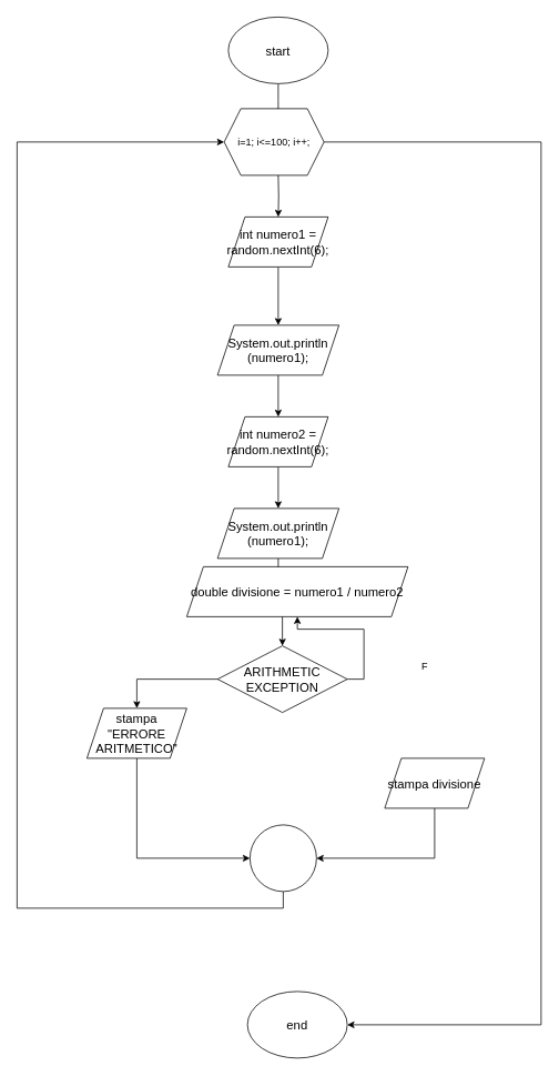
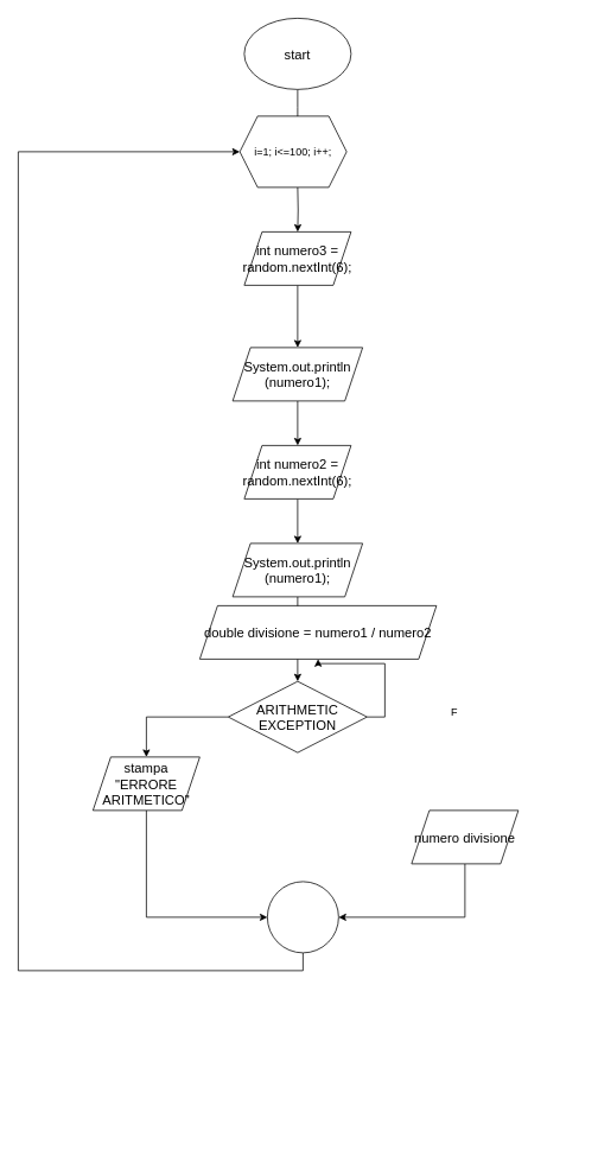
- <mxCell id="6" value="int numero1 = random.nextInt(6);" style="shape=parallelogram;perimeter=parallelogramPerimeter;whiteSpace=wrap;html=1;fixedSize=1;fontSize=15;" vertex="1" parent="1"><mxGeometry x="274" y="260" width="120" height="60" as="geometry" /></mxCell>
+ <mxCell id="6" value="int numero3 = random.nextInt(6);" style="shape=parallelogram;perimeter=parallelogramPerimeter;whiteSpace=wrap;html=1;fixedSize=1;fontSize=15;" vertex="1" parent="1"><mxGeometry x="274" y="260" width="120" height="60" as="geometry" /></mxCell>
- <mxCell id="15" value="ARITHMETIC EXCEPTION" style="rhombus;whiteSpace=wrap;html=1;fontSize=15;" vertex="1" parent="1"><mxGeometry x="261" y="775" width="156" height="80" as="geometry" /></mxCell>
+ <mxCell id="15" value="ARITHMETIC EXCEPTION" style="rhombus;whiteSpace=wrap;html=1;fontSize=15;" vertex="1" parent="1"><mxGeometry x="256" y="765" width="156" height="80" as="geometry" /></mxCell>
- <mxCell id="22" value="stampa divisione" style="shape=parallelogram;perimeter=parallelogramPerimeter;whiteSpace=wrap;html=1;fixedSize=1;fontSize=15;" vertex="1" parent="1"><mxGeometry x="462" y="910" width="120" height="60" as="geometry" /></mxCell>
+ <mxCell id="22" value="numero divisione" style="shape=parallelogram;perimeter=parallelogramPerimeter;whiteSpace=wrap;html=1;fixedSize=1;fontSize=15;" vertex="1" parent="1"><mxGeometry x="462" y="910" width="120" height="60" as="geometry" /></mxCell>
- <mxCell id="24" value="end" style="ellipse;whiteSpace=wrap;html=1;fontSize=15;" vertex="1" parent="1"><mxGeometry x="297" y="1190" width="120" height="80" as="geometry" /></mxCell>
- <mxCell id="23" style="edgeStyle=orthogonalEdgeStyle;rounded=0;orthogonalLoop=1;jettySize=auto;html=1;exitX=1;exitY=0.5;exitDx=0;exitDy=0;fontSize=15;entryX=1;entryY=0.5;entryDx=0;entryDy=0;" edge="1" parent="1" source="25" target="24"><mxGeometry relative="1" as="geometry"><mxPoint x="520" y="180.25" as="targetPoint" /><mxPoint x="421" y="180" as="sourcePoint" /><Array as="points"><mxPoint x="650" y="170" /><mxPoint x="650" y="1230" /></Array></mxGeometry></mxCell>
